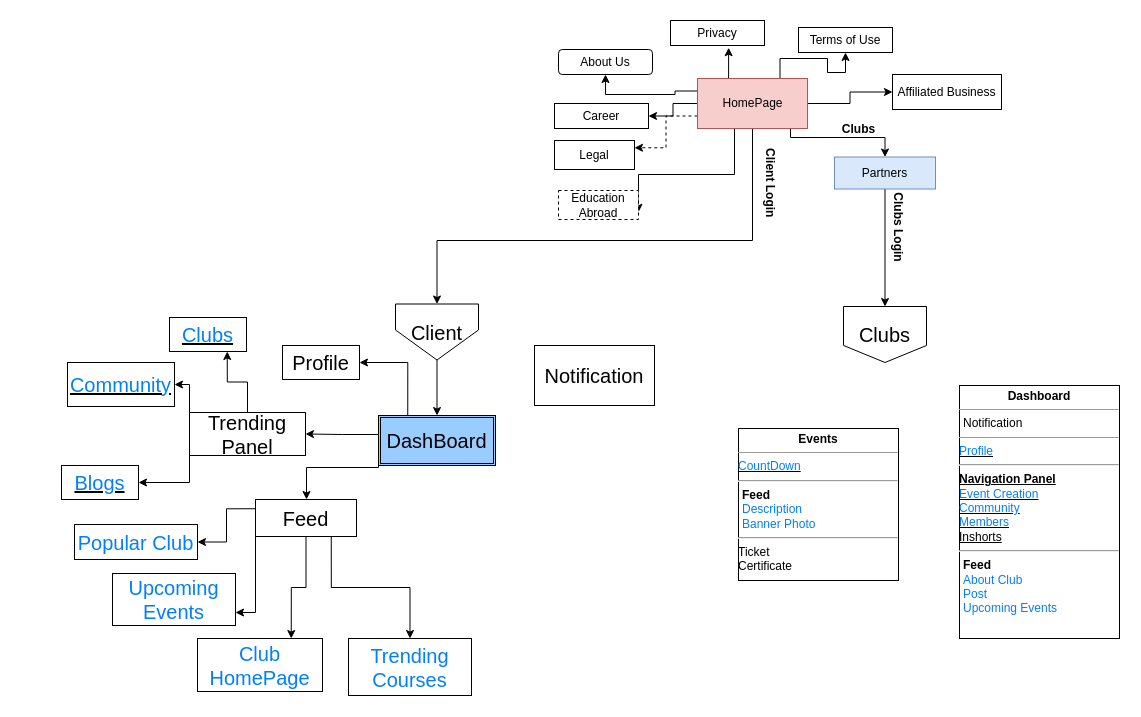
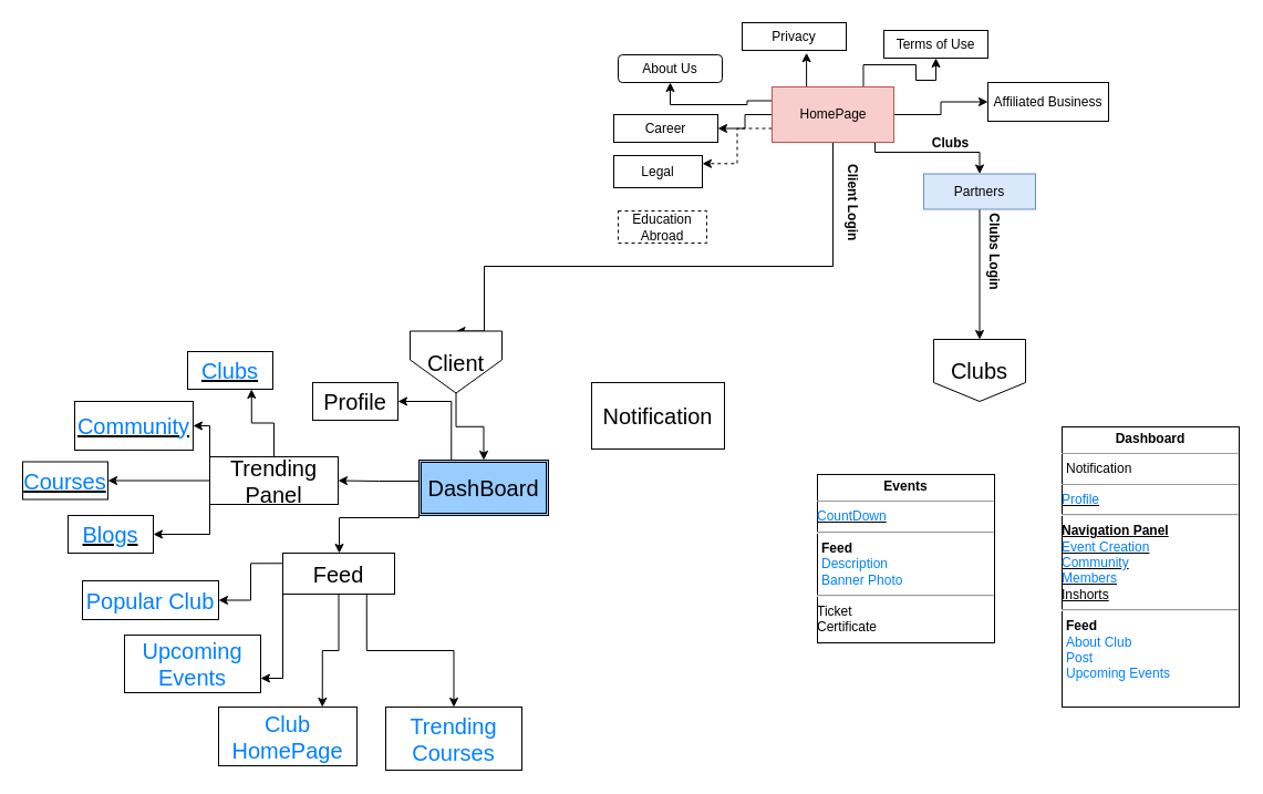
- <mxCell id="8" style="edgeStyle=orthogonalEdgeStyle;rounded=0;orthogonalLoop=1;jettySize=auto;html=1;exitX=0.25;exitY=1;exitDx=0;exitDy=0;entryX=1;entryY=0.75;entryDx=0;entryDy=0;" edge="1" parent="1" source="11" target="20"><mxGeometry relative="1" as="geometry"><Array as="points"><mxPoint x="734" y="174" /><mxPoint x="638" y="174" /></Array></mxGeometry></mxCell>
- <mxCell id="25" value="&lt;font style=&quot;font-size: 20px&quot;&gt;Client&lt;/font&gt;" style="shape=offPageConnector;whiteSpace=wrap;html=1;fontSize=24;strokeColor=#000000;size=0.536;" vertex="1" parent="1"><mxGeometry x="395" y="303.5" width="83" height="56" as="geometry" /></mxCell>
+ <mxCell id="25" value="&lt;font style=&quot;font-size: 20px&quot;&gt;Client&lt;/font&gt;" style="shape=offPageConnector;whiteSpace=wrap;html=1;fontSize=24;strokeColor=#000000;size=0.536;" vertex="1" parent="1"><mxGeometry x="370" y="298.5" width="83" height="56" as="geometry" /></mxCell>
+ <mxCell id="41" value="&lt;u&gt;&lt;font color=&quot;#007fff&quot;&gt;Courses&lt;/font&gt;&lt;/u&gt;" style="rounded=0;whiteSpace=wrap;html=1;fontSize=20;fontColor=#000000;strokeColor=#000000;fillColor=#FFFFFF;" vertex="1" parent="1"><mxGeometry x="20" y="416.5" width="77" height="34" as="geometry" /></mxCell>
+ <mxCell id="36" style="edgeStyle=orthogonalEdgeStyle;rounded=0;orthogonalLoop=1;jettySize=auto;html=1;exitX=0;exitY=0.5;exitDx=0;exitDy=0;entryX=1;entryY=0.5;entryDx=0;entryDy=0;fontSize=20;fontColor=#007FFF;" edge="1" parent="1" source="38" target="41"><mxGeometry relative="1" as="geometry" /></mxCell>
